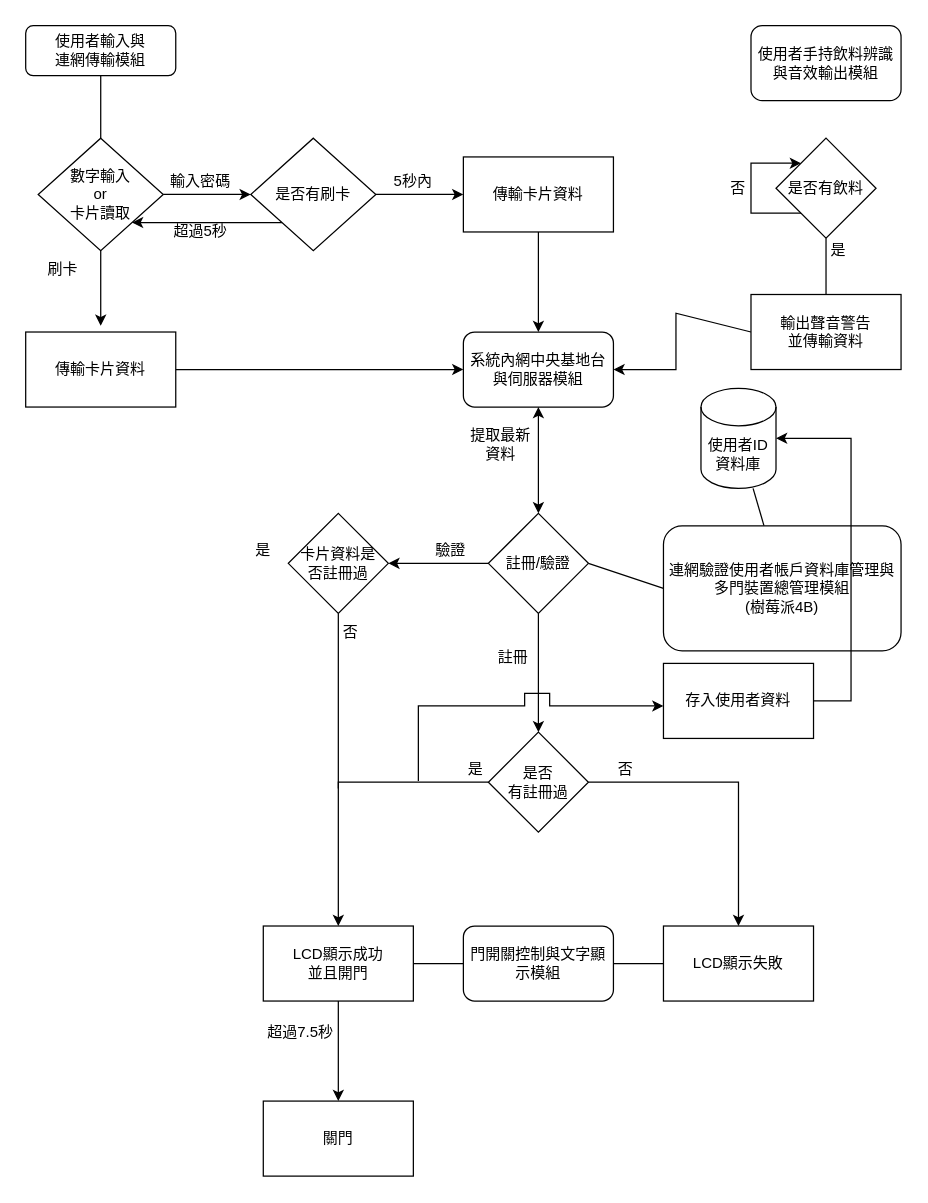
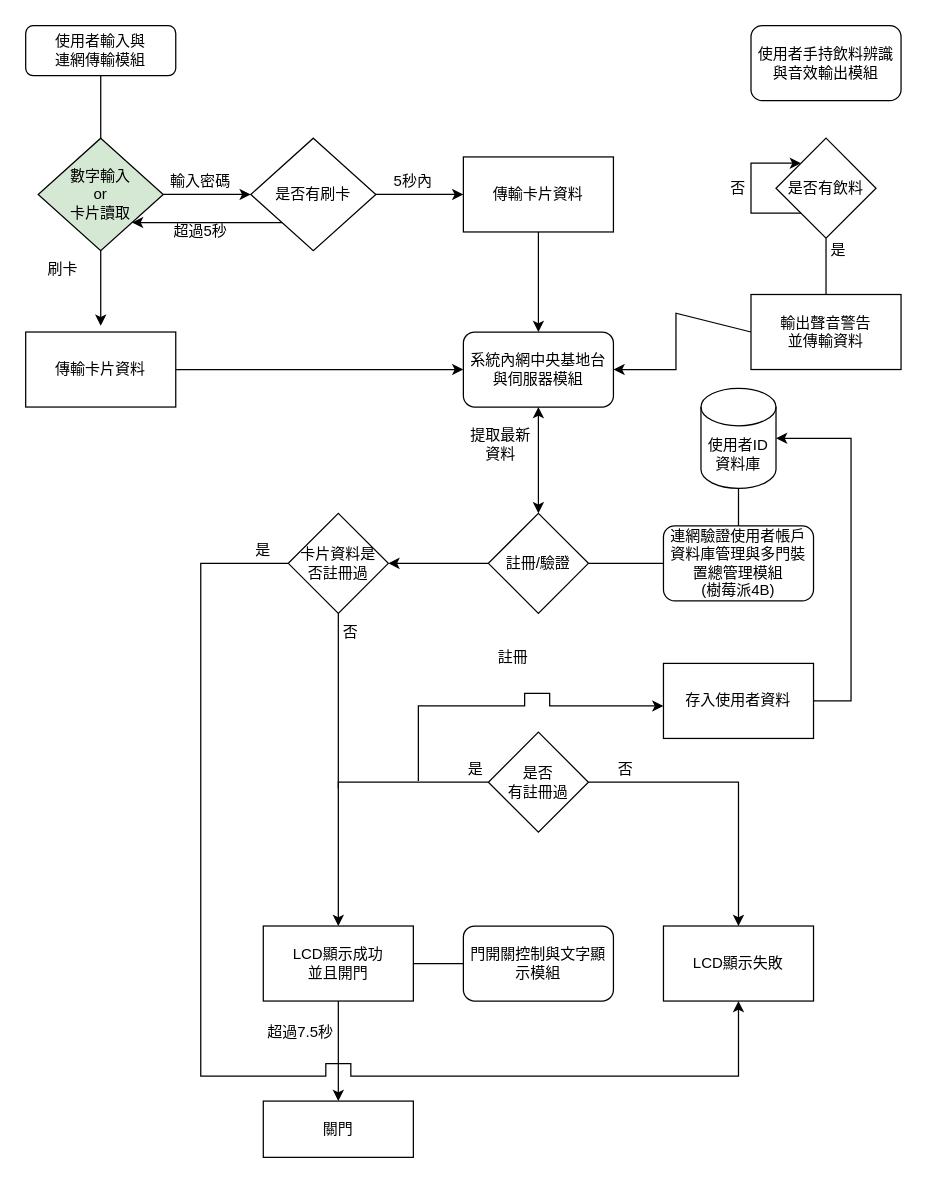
- <mxCell id="6" value="數字輸入&lt;br&gt;or&lt;br&gt;卡片讀取" style="rhombus;whiteSpace=wrap;html=1;rounded=0;" parent="1" vertex="1"><mxGeometry x="30" y="110" width="100" height="90" as="geometry" /></mxCell>
+ <mxCell id="6" value="數字輸入&lt;br&gt;or&lt;br&gt;卡片讀取" style="rhombus;whiteSpace=wrap;html=1;rounded=0;fillColor=#d5e8d4;" parent="1" vertex="1"><mxGeometry x="30" y="110" width="100" height="90" as="geometry" /></mxCell>
- <mxCell id="32" value="驗證" style="text;html=1;strokeColor=none;fillColor=none;align=center;verticalAlign=middle;whiteSpace=wrap;rounded=0;" parent="1" vertex="1"><mxGeometry x="330" y="425" width="60" height="30" as="geometry" /></mxCell>
- <mxCell id="18" value="連網驗證使用者帳戶資料庫管理與多門裝置總管理模組&lt;br&gt;(樹莓派4B)" style="whiteSpace=wrap;html=1;rounded=1;" parent="1" vertex="1"><mxGeometry x="530" y="420" width="190" height="100" as="geometry" /></mxCell>
+ <mxCell id="18" value="連網驗證使用者帳戶資料庫管理與多門裝置總管理模組&lt;br&gt;(樹莓派4B)" style="whiteSpace=wrap;html=1;rounded=1;" parent="1" vertex="1"><mxGeometry x="530" y="420" width="120" height="60" as="geometry" /></mxCell>
- <mxCell id="25" value="" style="edgeStyle=none;rounded=0;orthogonalLoop=1;jettySize=auto;html=1;entryX=0.5;entryY=0;entryDx=0;entryDy=0;" parent="1" source="27" target="28" edge="1"><mxGeometry relative="1" as="geometry"><mxPoint x="430" y="580" as="targetPoint" /></mxGeometry></mxCell>
- <mxCell id="33" style="edgeStyle=none;rounded=0;orthogonalLoop=1;jettySize=auto;html=1;exitX=1;exitY=0.5;exitDx=0;exitDy=0;entryX=0;entryY=0.5;entryDx=0;entryDy=0;startArrow=none;startFill=0;endArrow=none;endFill=0;" parent="1" source="35" target="37" edge="1"><mxGeometry relative="1" as="geometry" /></mxCell>
+ <mxCell id="40" value="" style="endArrow=classic;html=1;rounded=0;exitX=0;exitY=0.5;exitDx=0;exitDy=0;entryX=0.5;entryY=1;entryDx=0;entryDy=0;" parent="1" source="31" target="37" edge="1"><mxGeometry width="50" height="50" relative="1" as="geometry"><mxPoint x="190" y="455" as="sourcePoint" /><mxPoint x="240" y="405" as="targetPoint" /><Array as="points"><mxPoint x="160" y="450" /><mxPoint x="160" y="860" /><mxPoint x="260" y="860" /><mxPoint x="260" y="850" /><mxPoint x="270" y="850" /><mxPoint x="280" y="850" /><mxPoint x="280" y="860" /><mxPoint x="590" y="860" /></Array></mxGeometry></mxCell>
- <mxCell id="45" value="關門" style="rounded=0;whiteSpace=wrap;html=1;glass=0;" parent="1" vertex="1"><mxGeometry x="210" y="880" width="120" height="60" as="geometry" /></mxCell>
+ <mxCell id="45" value="關門" style="rounded=0;whiteSpace=wrap;html=1;glass=0;" parent="1" vertex="1"><mxGeometry x="210" y="880" width="120" height="45" as="geometry" /></mxCell>
